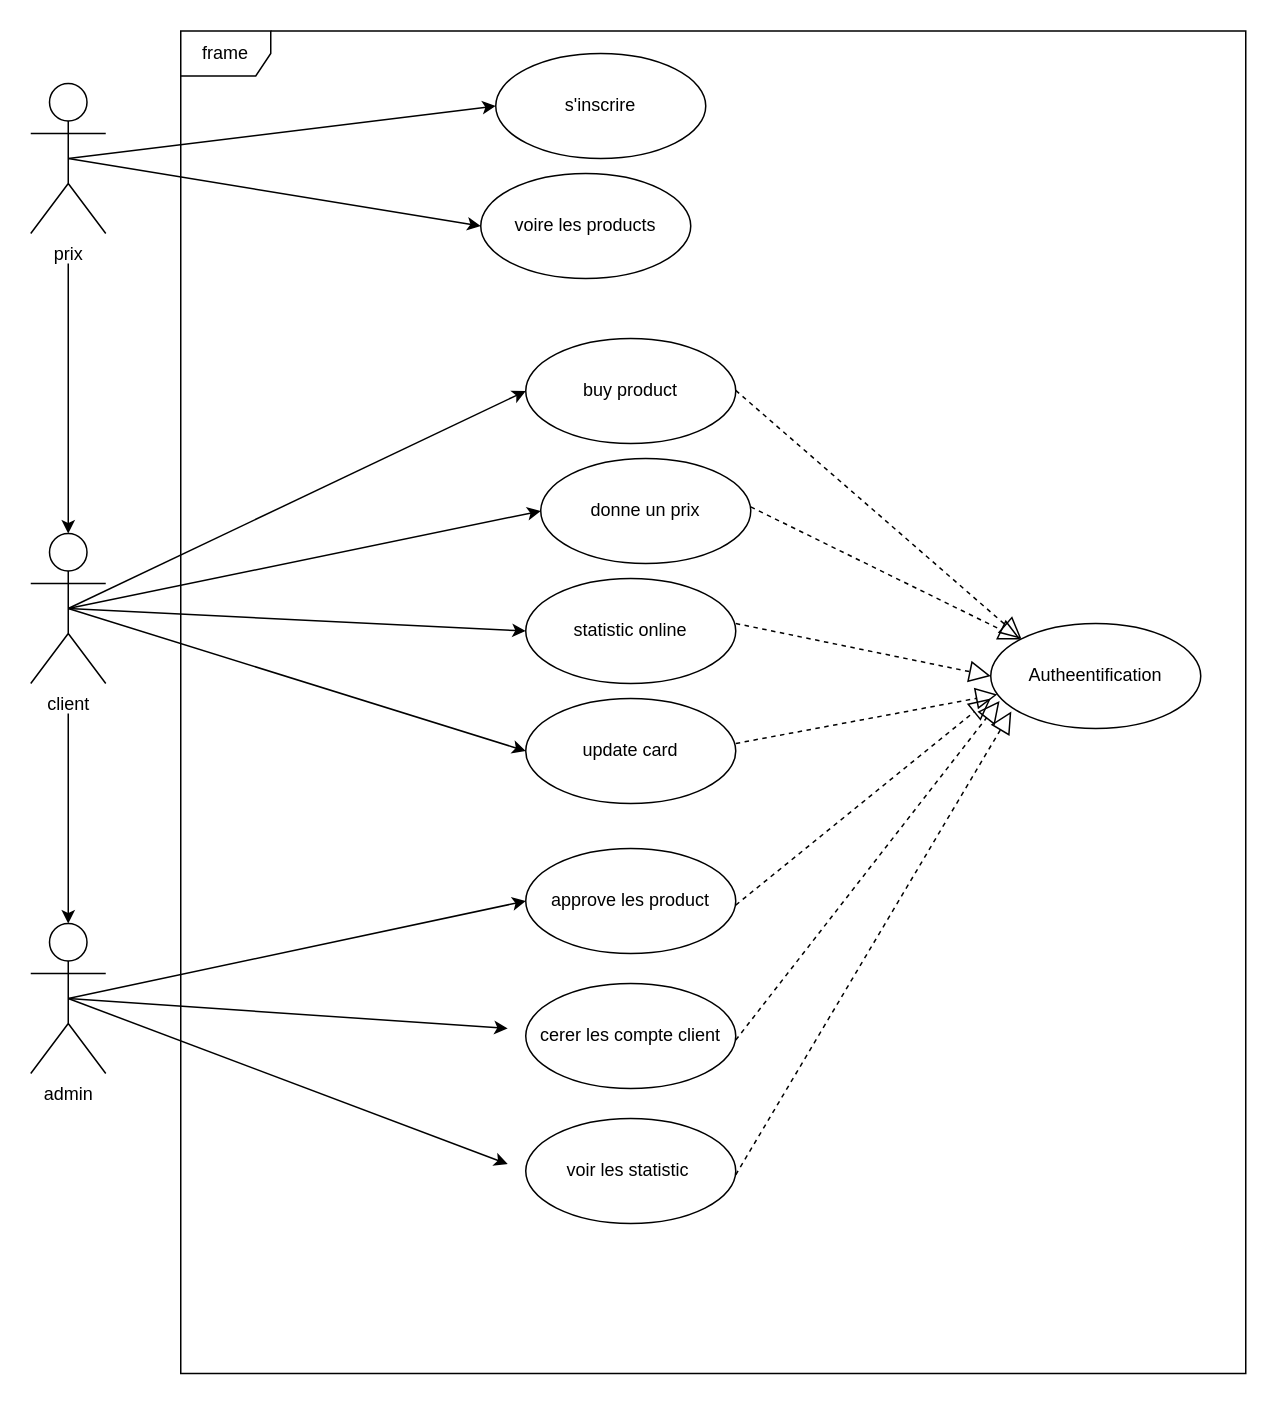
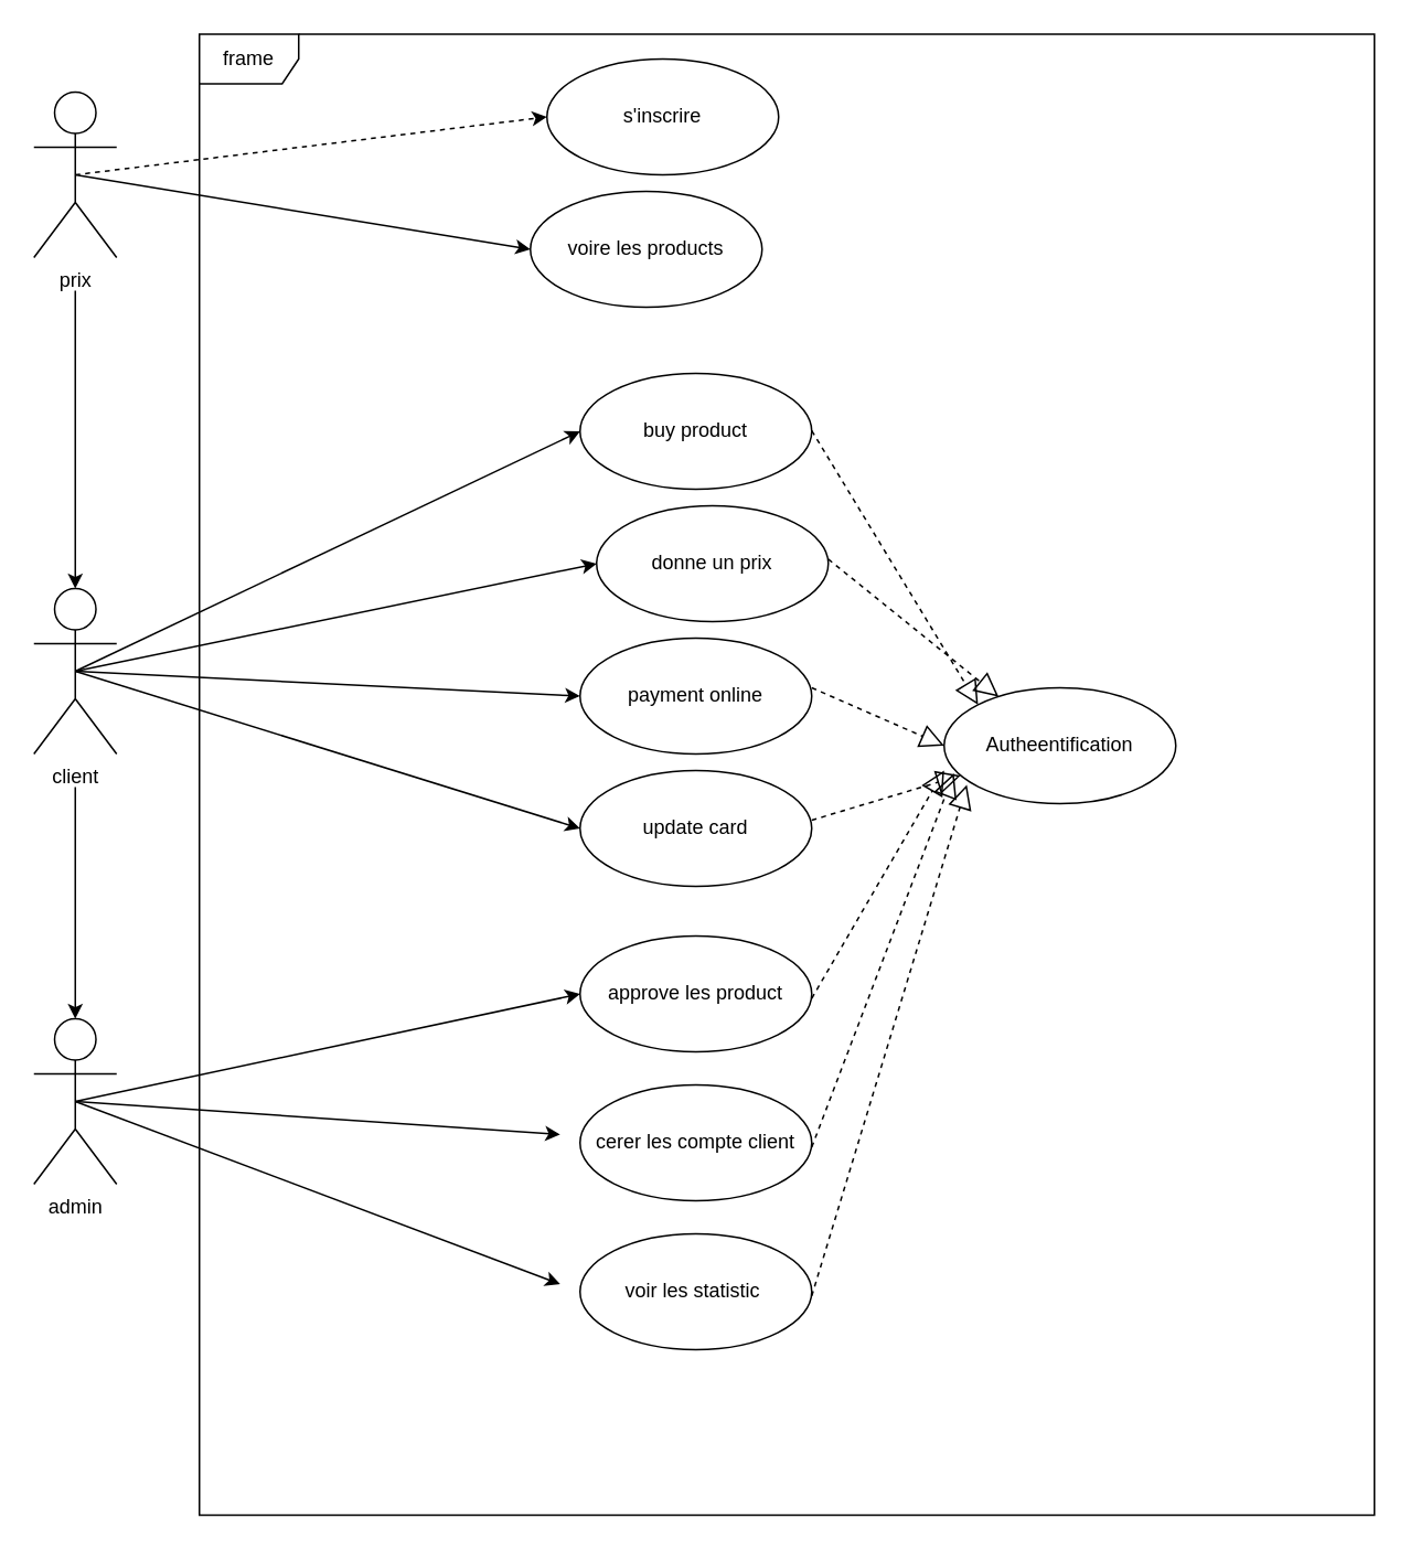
- <mxCell id="4" style="edgeStyle=none;html=1;exitX=0.5;exitY=0.5;exitDx=0;exitDy=0;exitPerimeter=0;entryX=0;entryY=0.5;entryDx=0;entryDy=0;" edge="1" parent="1" source="6" target="17"><mxGeometry relative="1" as="geometry" /></mxCell>
+ <mxCell id="4" style="edgeStyle=none;html=1;exitX=0.5;exitY=0.5;exitDx=0;exitDy=0;exitPerimeter=0;entryX=0;entryY=0.5;entryDx=0;entryDy=0;dashed=1;" edge="1" parent="1" source="6" target="17"><mxGeometry relative="1" as="geometry" /></mxCell>
- <mxCell id="21" value="statistic online" style="ellipse;whiteSpace=wrap;html=1;" vertex="1" parent="1"><mxGeometry x="350" y="385" width="140" height="70" as="geometry" /></mxCell>
+ <mxCell id="21" value="payment online" style="ellipse;whiteSpace=wrap;html=1;" vertex="1" parent="1"><mxGeometry x="350" y="385" width="140" height="70" as="geometry" /></mxCell>
- <mxCell id="27" value="Autheentification" style="ellipse;whiteSpace=wrap;html=1;" vertex="1" parent="1"><mxGeometry x="660" y="415" width="140" height="70" as="geometry" /></mxCell>
+ <mxCell id="27" value="Autheentification" style="ellipse;whiteSpace=wrap;html=1;" vertex="1" parent="1"><mxGeometry x="570" y="415" width="140" height="70" as="geometry" /></mxCell>
